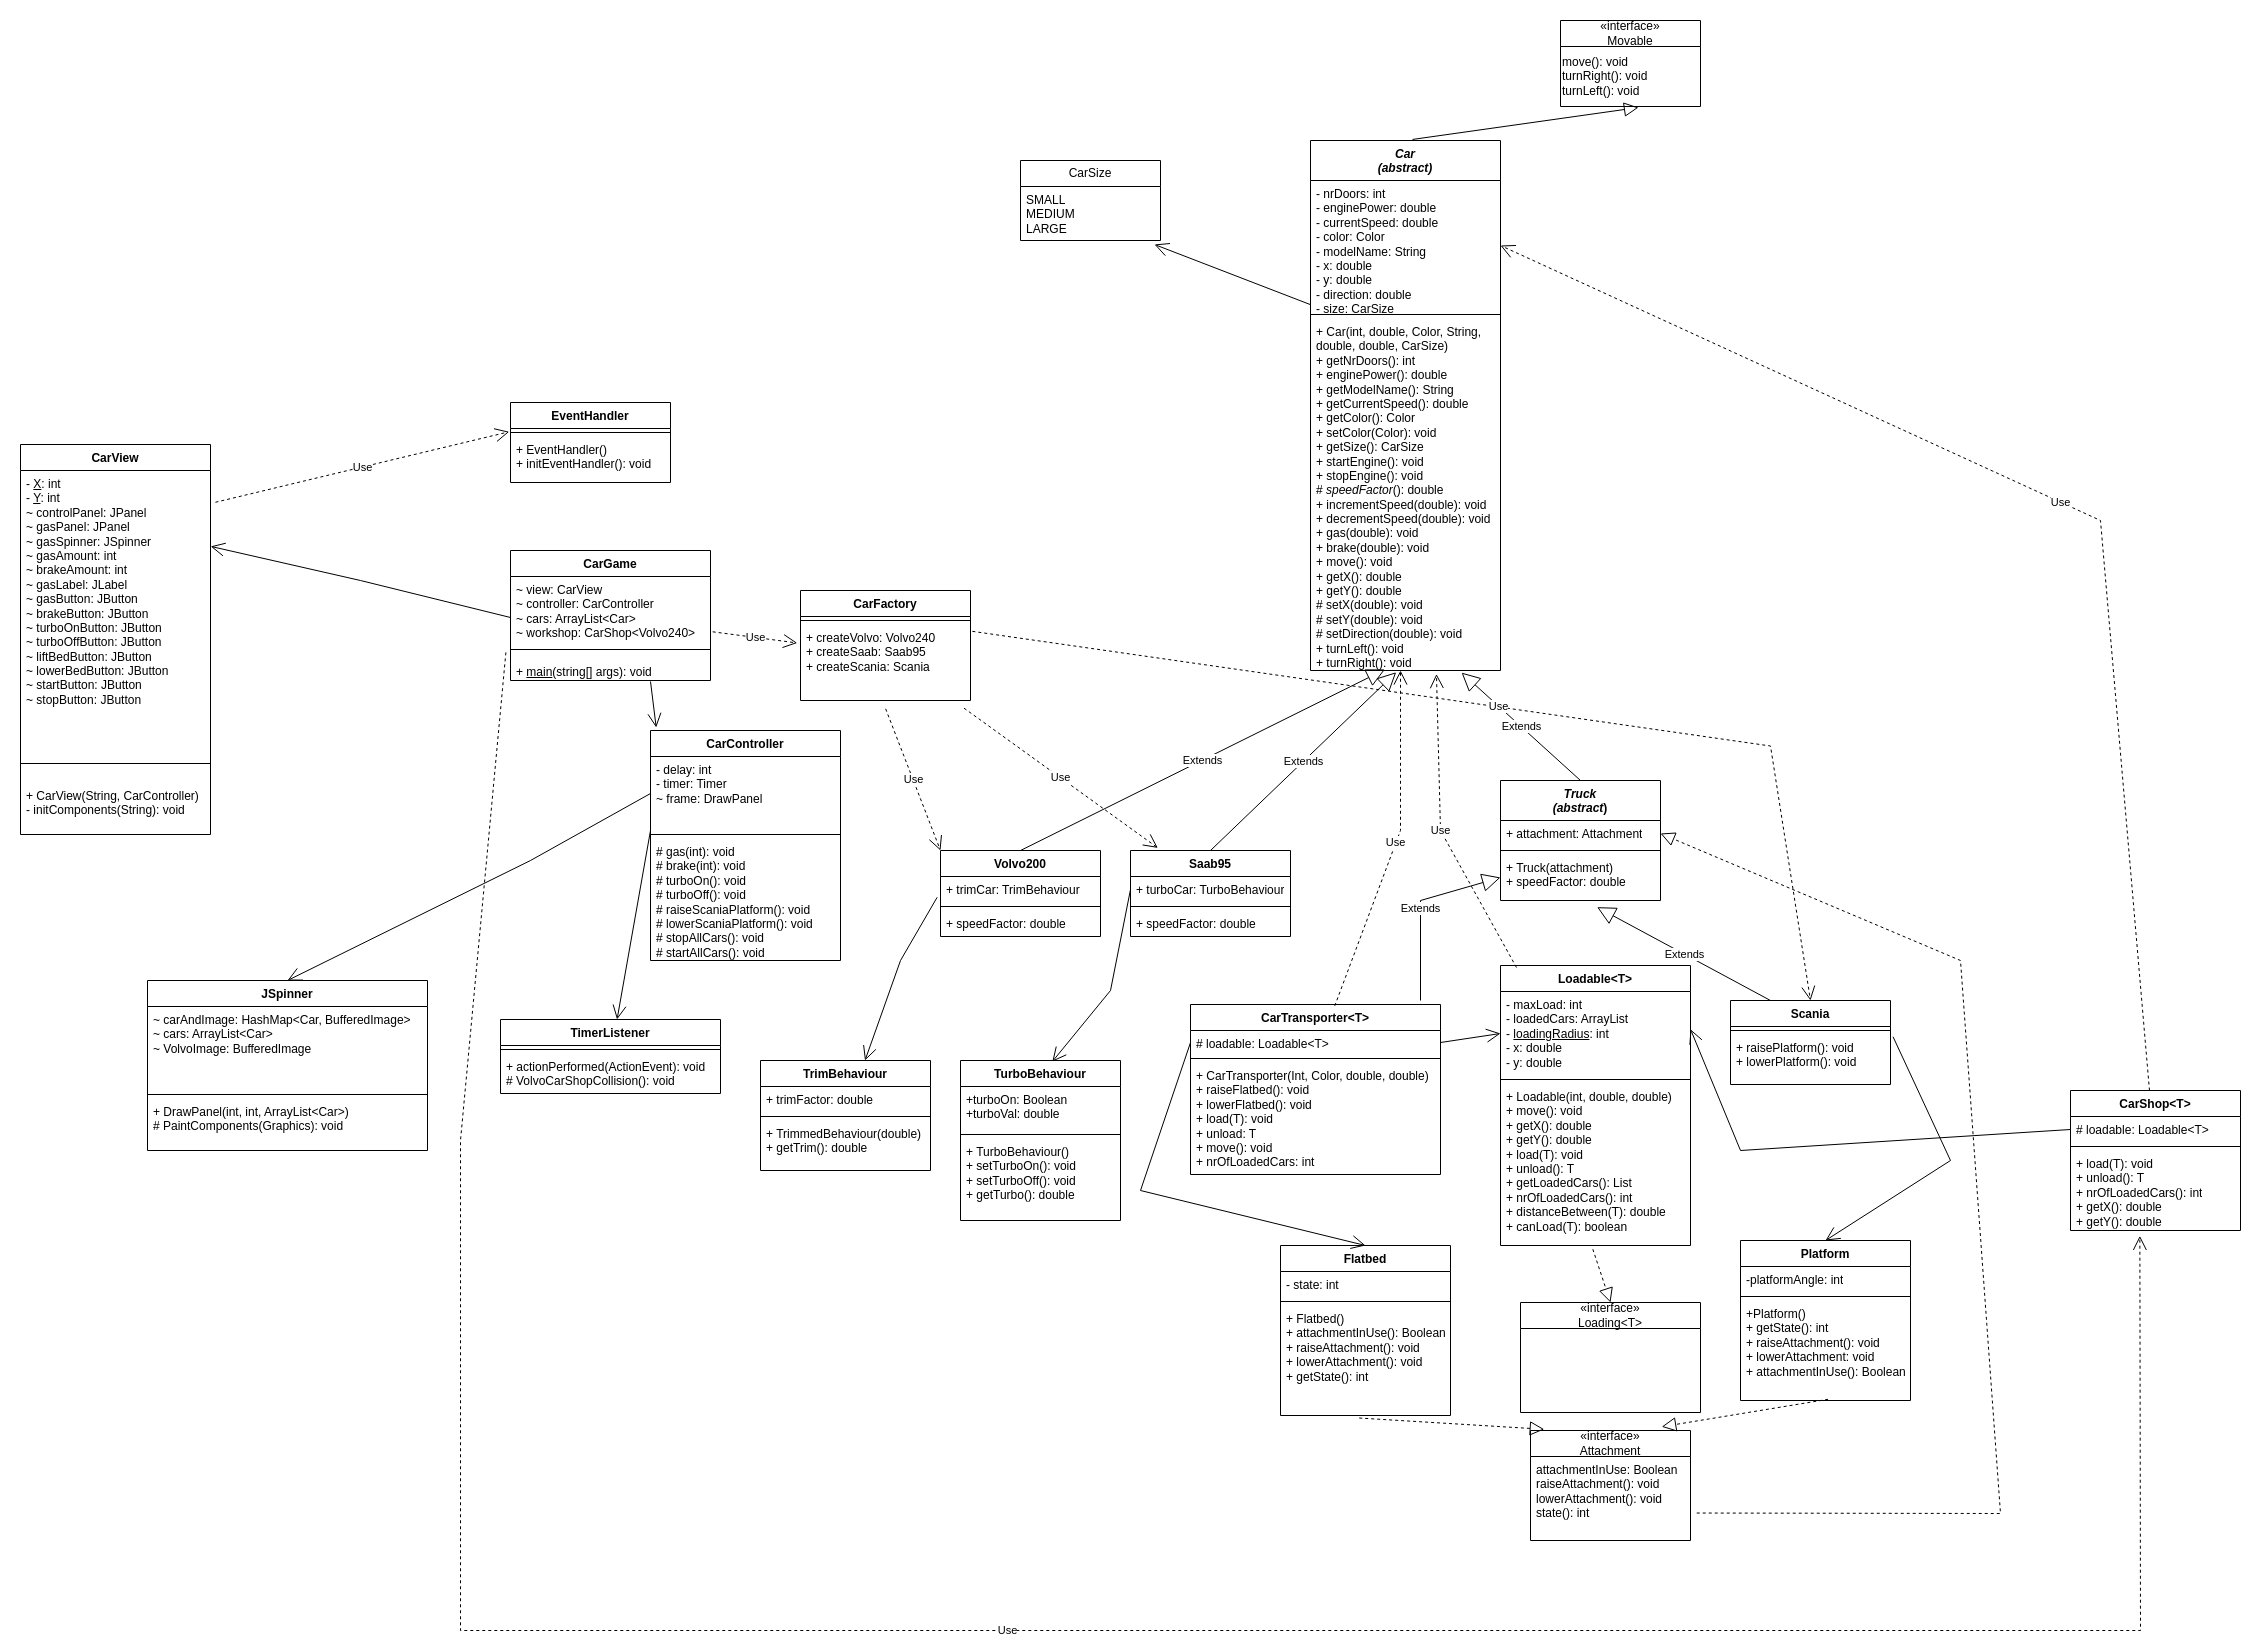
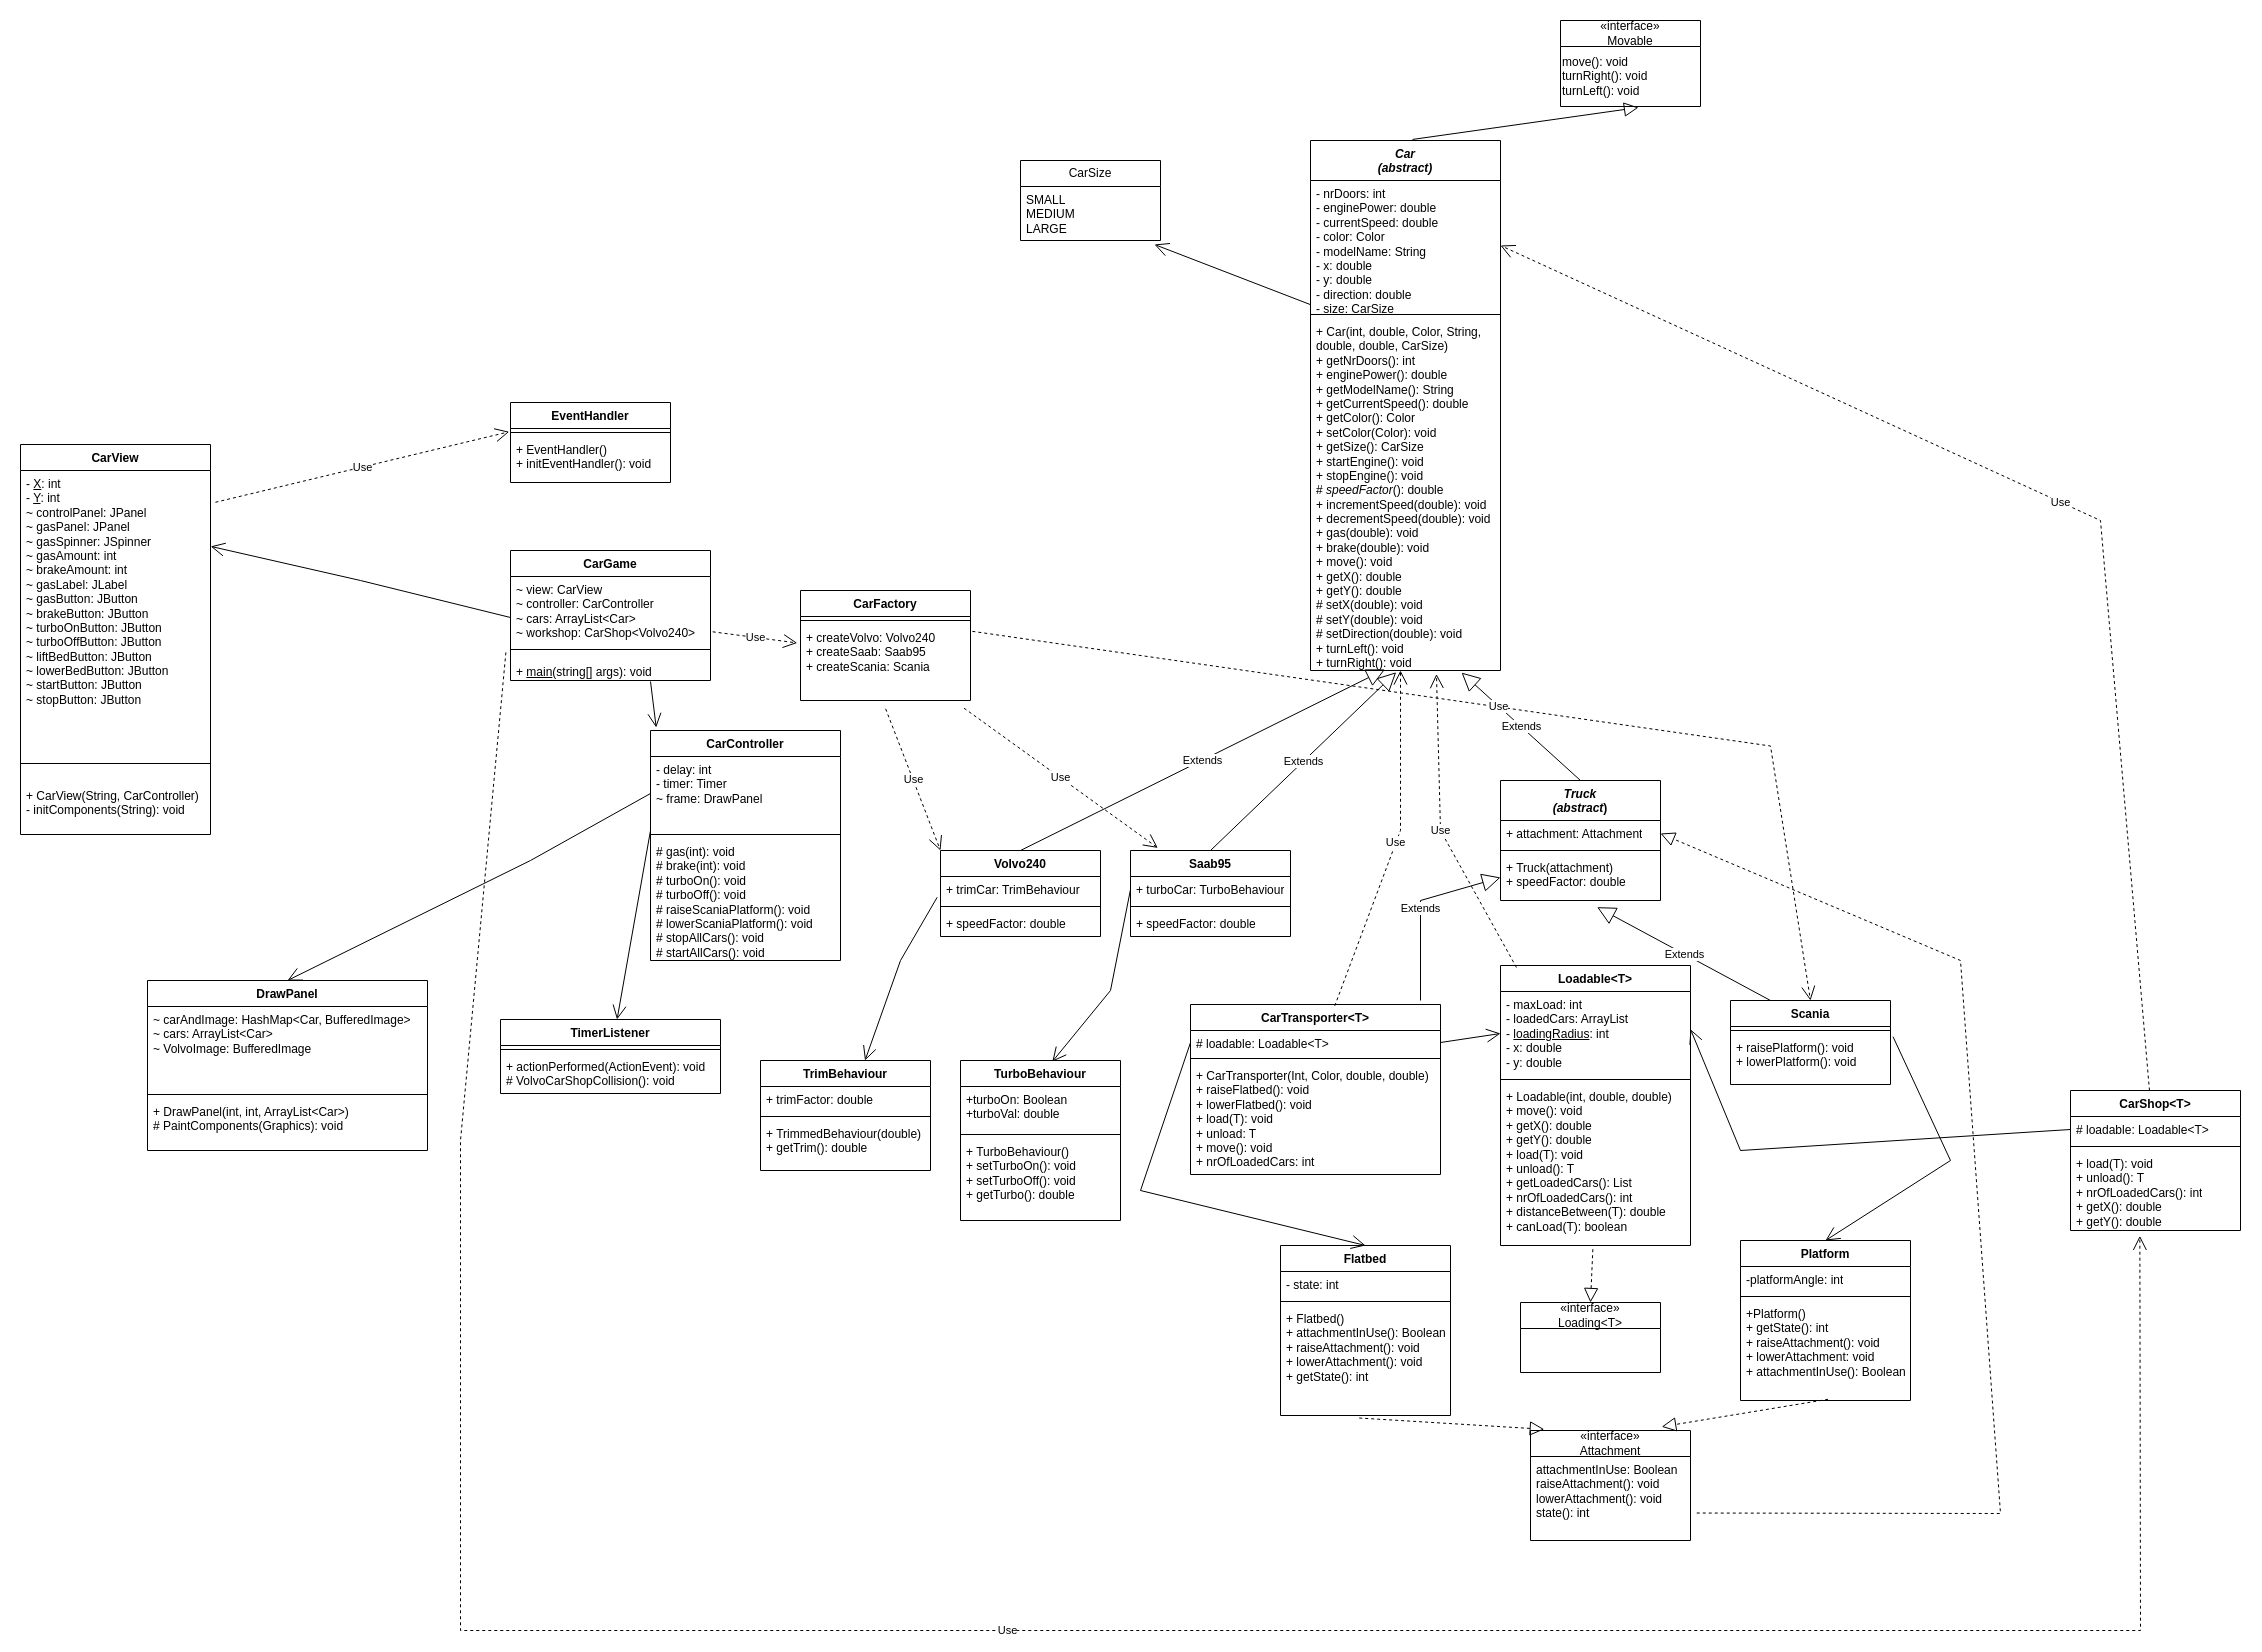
- <mxCell id="26" value="Volvo200" style="swimlane;fontStyle=1;align=center;verticalAlign=top;childLayout=stackLayout;horizontal=1;startSize=26;horizontalStack=0;resizeParent=1;resizeParentMax=0;resizeLast=0;collapsible=1;marginBottom=0;whiteSpace=wrap;html=1;" vertex="1" parent="1"><mxGeometry x="940" y="850" width="160" height="86" as="geometry" /></mxCell>
+ <mxCell id="26" value="Volvo240" style="swimlane;fontStyle=1;align=center;verticalAlign=top;childLayout=stackLayout;horizontal=1;startSize=26;horizontalStack=0;resizeParent=1;resizeParentMax=0;resizeLast=0;collapsible=1;marginBottom=0;whiteSpace=wrap;html=1;" vertex="1" parent="1"><mxGeometry x="940" y="850" width="160" height="86" as="geometry" /></mxCell>
- <mxCell id="73" value="JSpinner" style="swimlane;fontStyle=1;align=center;verticalAlign=top;childLayout=stackLayout;horizontal=1;startSize=26;horizontalStack=0;resizeParent=1;resizeParentMax=0;resizeLast=0;collapsible=1;marginBottom=0;whiteSpace=wrap;html=1;" vertex="1" parent="1"><mxGeometry x="147" y="980" width="280" height="170" as="geometry" /></mxCell>
+ <mxCell id="73" value="DrawPanel" style="swimlane;fontStyle=1;align=center;verticalAlign=top;childLayout=stackLayout;horizontal=1;startSize=26;horizontalStack=0;resizeParent=1;resizeParentMax=0;resizeLast=0;collapsible=1;marginBottom=0;whiteSpace=wrap;html=1;" vertex="1" parent="1"><mxGeometry x="147" y="980" width="280" height="170" as="geometry" /></mxCell>
- <mxCell id="77" value="«interface»&lt;br style=&quot;border-color: var(--border-color);&quot;&gt;Loading&amp;lt;T&amp;gt;" style="swimlane;fontStyle=0;childLayout=stackLayout;horizontal=1;startSize=26;fillColor=none;horizontalStack=0;resizeParent=1;resizeParentMax=0;resizeLast=0;collapsible=1;marginBottom=0;whiteSpace=wrap;html=1;" vertex="1" parent="1"><mxGeometry x="1520" y="1302" width="180" height="110" as="geometry" /></mxCell>
+ <mxCell id="77" value="«interface»&lt;br style=&quot;border-color: var(--border-color);&quot;&gt;Loading&amp;lt;T&amp;gt;" style="swimlane;fontStyle=0;childLayout=stackLayout;horizontal=1;startSize=26;fillColor=none;horizontalStack=0;resizeParent=1;resizeParentMax=0;resizeLast=0;collapsible=1;marginBottom=0;whiteSpace=wrap;html=1;" vertex="1" parent="1"><mxGeometry x="1520" y="1302" width="140" height="70" as="geometry" /></mxCell>
